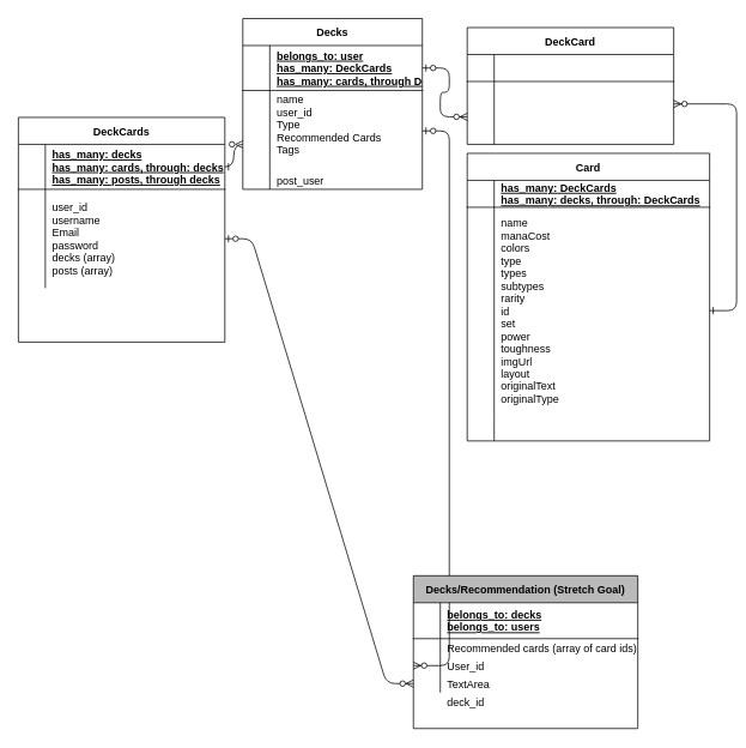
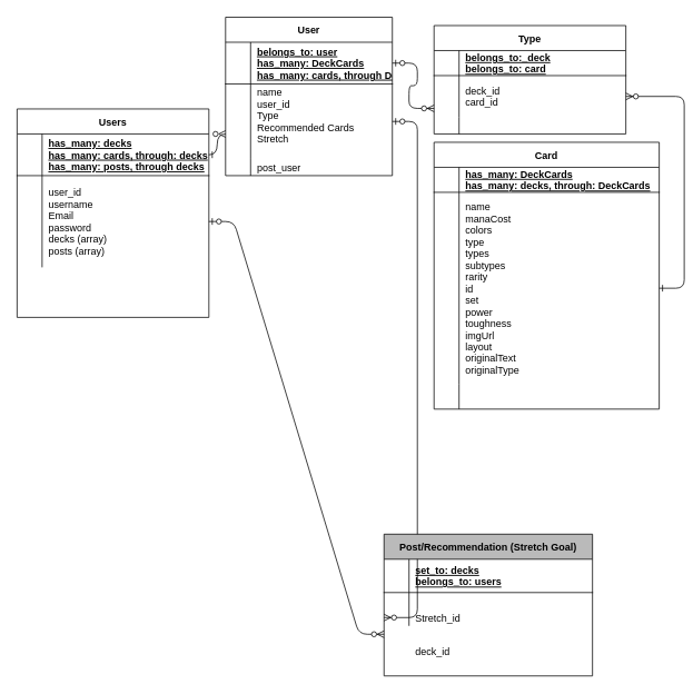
- <mxCell id="4" value="Decks" style="shape=table;startSize=30;container=1;collapsible=1;childLayout=tableLayout;fixedRows=1;rowLines=0;fontStyle=1;align=center;resizeLast=1;" parent="1" vertex="1"><mxGeometry x="270" y="20" width="200" height="190" as="geometry" /></mxCell>
+ <mxCell id="4" value="User" style="shape=table;startSize=30;container=1;collapsible=1;childLayout=tableLayout;fixedRows=1;rowLines=0;fontStyle=1;align=center;resizeLast=1;" parent="1" vertex="1"><mxGeometry x="270" y="20" width="200" height="190" as="geometry" /></mxCell>
- <mxCell id="14" value="DeckCard" style="shape=table;startSize=30;container=1;collapsible=1;childLayout=tableLayout;fixedRows=1;rowLines=0;fontStyle=1;align=center;resizeLast=1;" vertex="1" parent="1"><mxGeometry x="520" y="30" width="230" height="130" as="geometry" /></mxCell>
+ <mxCell id="14" value="Type" style="shape=table;startSize=30;container=1;collapsible=1;childLayout=tableLayout;fixedRows=1;rowLines=0;fontStyle=1;align=center;resizeLast=1;" vertex="1" parent="1"><mxGeometry x="520" y="30" width="230" height="130" as="geometry" /></mxCell>
+ <mxCell id="17" value="belongs_to:_deck&#10;belongs_to: card" style="shape=partialRectangle;overflow=hidden;connectable=0;fillColor=none;top=0;left=0;bottom=0;right=0;align=left;spacingLeft=6;fontStyle=5;" vertex="1" parent="15"><mxGeometry x="30" width="200" height="30" as="geometry" /></mxCell>
- <mxCell id="10" value="name&#10;user_id&#10;Type&#10;Recommended Cards&#10;Tags&#10;" style="shape=partialRectangle;overflow=hidden;connectable=0;fillColor=none;top=0;left=0;bottom=0;right=0;align=left;spacingLeft=6;" parent="8" vertex="1"><mxGeometry x="30" width="170" height="90" as="geometry" /></mxCell>
+ <mxCell id="10" value="name&#10;user_id&#10;Type&#10;Recommended Cards&#10;Stretch&#10;" style="shape=partialRectangle;overflow=hidden;connectable=0;fillColor=none;top=0;left=0;bottom=0;right=0;align=left;spacingLeft=6;" parent="8" vertex="1"><mxGeometry x="30" width="170" height="90" as="geometry" /></mxCell>
+ <mxCell id="20" value="deck_id&#10;card_id" style="shape=partialRectangle;overflow=hidden;connectable=0;fillColor=none;top=0;left=0;bottom=0;right=0;align=left;spacingLeft=6;" vertex="1" parent="18"><mxGeometry x="30" width="200" height="50" as="geometry" /></mxCell>
- <mxCell id="35" value="DeckCards" style="shape=table;startSize=30;container=1;collapsible=1;childLayout=tableLayout;fixedRows=1;rowLines=0;fontStyle=1;align=center;resizeLast=1;" parent="1" vertex="1"><mxGeometry x="20" y="130" width="230" height="250" as="geometry" /></mxCell>
+ <mxCell id="35" value="Users" style="shape=table;startSize=30;container=1;collapsible=1;childLayout=tableLayout;fixedRows=1;rowLines=0;fontStyle=1;align=center;resizeLast=1;" parent="1" vertex="1"><mxGeometry x="20" y="130" width="230" height="250" as="geometry" /></mxCell>
- <mxCell id="45" value="Decks/Recommendation (Stretch Goal)" style="shape=table;startSize=30;container=1;collapsible=1;childLayout=tableLayout;fixedRows=1;rowLines=0;fontStyle=1;align=center;resizeLast=1;rounded=0;fillColor=#BABABA;" vertex="1" parent="1"><mxGeometry x="460" y="640" width="250" height="170" as="geometry" /></mxCell>
+ <mxCell id="45" value="Post/Recommendation (Stretch Goal)" style="shape=table;startSize=30;container=1;collapsible=1;childLayout=tableLayout;fixedRows=1;rowLines=0;fontStyle=1;align=center;resizeLast=1;rounded=0;fillColor=#BABABA;" vertex="1" parent="1"><mxGeometry x="460" y="640" width="250" height="170" as="geometry" /></mxCell>
- <mxCell id="48" value="belongs_to: decks&#10;belongs_to: users" style="shape=partialRectangle;connectable=0;fillColor=none;top=0;left=0;bottom=0;right=0;align=left;spacingLeft=6;fontStyle=5;overflow=hidden;" vertex="1" parent="46"><mxGeometry x="30" width="220" height="40" as="geometry" /></mxCell>
+ <mxCell id="48" value="set_to: decks&#10;belongs_to: users" style="shape=partialRectangle;connectable=0;fillColor=none;top=0;left=0;bottom=0;right=0;align=left;spacingLeft=6;fontStyle=5;overflow=hidden;" vertex="1" parent="46"><mxGeometry x="30" width="220" height="40" as="geometry" /></mxCell>
- <mxCell id="51" value="Recommended cards (array of card ids)" style="shape=partialRectangle;connectable=0;fillColor=none;top=0;left=0;bottom=0;right=0;align=left;spacingLeft=6;overflow=hidden;" vertex="1" parent="49"><mxGeometry x="30" width="220" height="20" as="geometry" /></mxCell>
- <mxCell id="54" value="User_id" style="shape=partialRectangle;connectable=0;fillColor=none;top=0;left=0;bottom=0;right=0;align=left;spacingLeft=6;overflow=hidden;" vertex="1" parent="52"><mxGeometry x="30" width="220" height="20" as="geometry" /></mxCell>
+ <mxCell id="54" value="Stretch_id" style="shape=partialRectangle;connectable=0;fillColor=none;top=0;left=0;bottom=0;right=0;align=left;spacingLeft=6;overflow=hidden;" vertex="1" parent="52"><mxGeometry x="30" width="220" height="20" as="geometry" /></mxCell>
- <mxCell id="57" value="TextArea" style="shape=partialRectangle;connectable=0;fillColor=none;top=0;left=0;bottom=0;right=0;align=left;spacingLeft=6;overflow=hidden;" vertex="1" parent="55"><mxGeometry x="30" width="220" height="20" as="geometry" /></mxCell>
